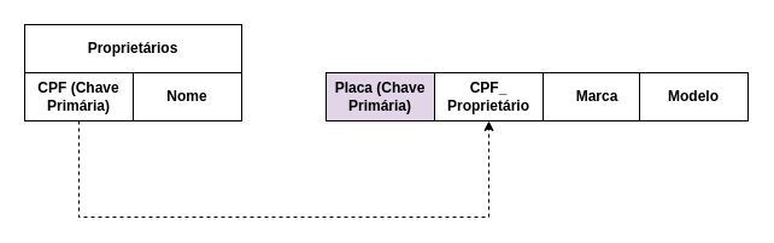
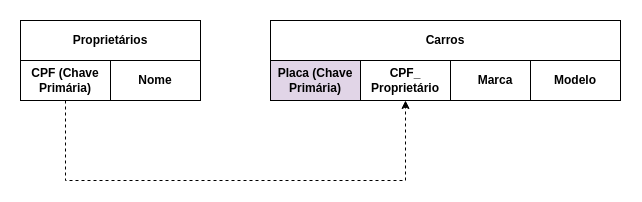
+ <mxCell id="7" value="&lt;b&gt;Carros&lt;br&gt;&lt;/b&gt;" style="rounded=0;whiteSpace=wrap;html=1;" vertex="1" parent="1"><mxGeometry x="270" y="20" width="350" height="40" as="geometry" /></mxCell>
